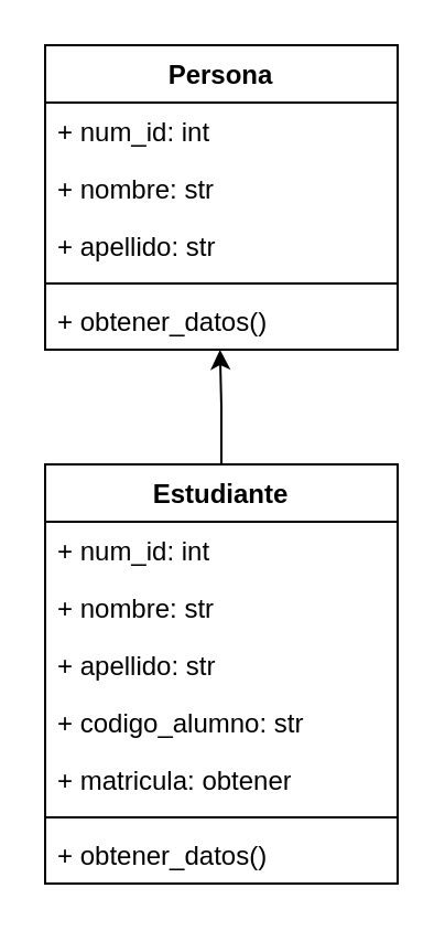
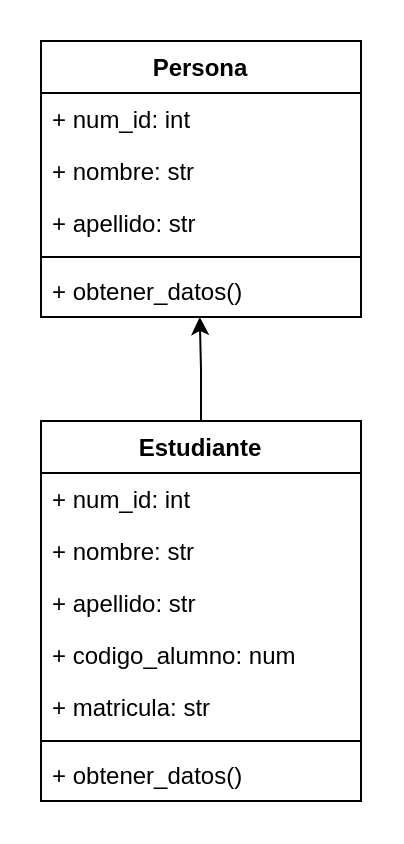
- <mxCell id="13" value="+ codigo_alumno: str" style="text;strokeColor=none;fillColor=none;align=left;verticalAlign=top;spacingLeft=4;spacingRight=4;overflow=hidden;rotatable=0;points=[[0,0.5],[1,0.5]];portConstraint=eastwest;whiteSpace=wrap;html=1;" vertex="1" parent="9"><mxGeometry y="104" width="160" height="26" as="geometry" /></mxCell>
+ <mxCell id="13" value="+ codigo_alumno: num" style="text;strokeColor=none;fillColor=none;align=left;verticalAlign=top;spacingLeft=4;spacingRight=4;overflow=hidden;rotatable=0;points=[[0,0.5],[1,0.5]];portConstraint=eastwest;whiteSpace=wrap;html=1;" vertex="1" parent="9"><mxGeometry y="104" width="160" height="26" as="geometry" /></mxCell>
- <mxCell id="14" value="+ matricula: obtener" style="text;strokeColor=none;fillColor=none;align=left;verticalAlign=top;spacingLeft=4;spacingRight=4;overflow=hidden;rotatable=0;points=[[0,0.5],[1,0.5]];portConstraint=eastwest;whiteSpace=wrap;html=1;" vertex="1" parent="9"><mxGeometry y="130" width="160" height="26" as="geometry" /></mxCell>
+ <mxCell id="14" value="+ matricula: str" style="text;strokeColor=none;fillColor=none;align=left;verticalAlign=top;spacingLeft=4;spacingRight=4;overflow=hidden;rotatable=0;points=[[0,0.5],[1,0.5]];portConstraint=eastwest;whiteSpace=wrap;html=1;" vertex="1" parent="9"><mxGeometry y="130" width="160" height="26" as="geometry" /></mxCell>
